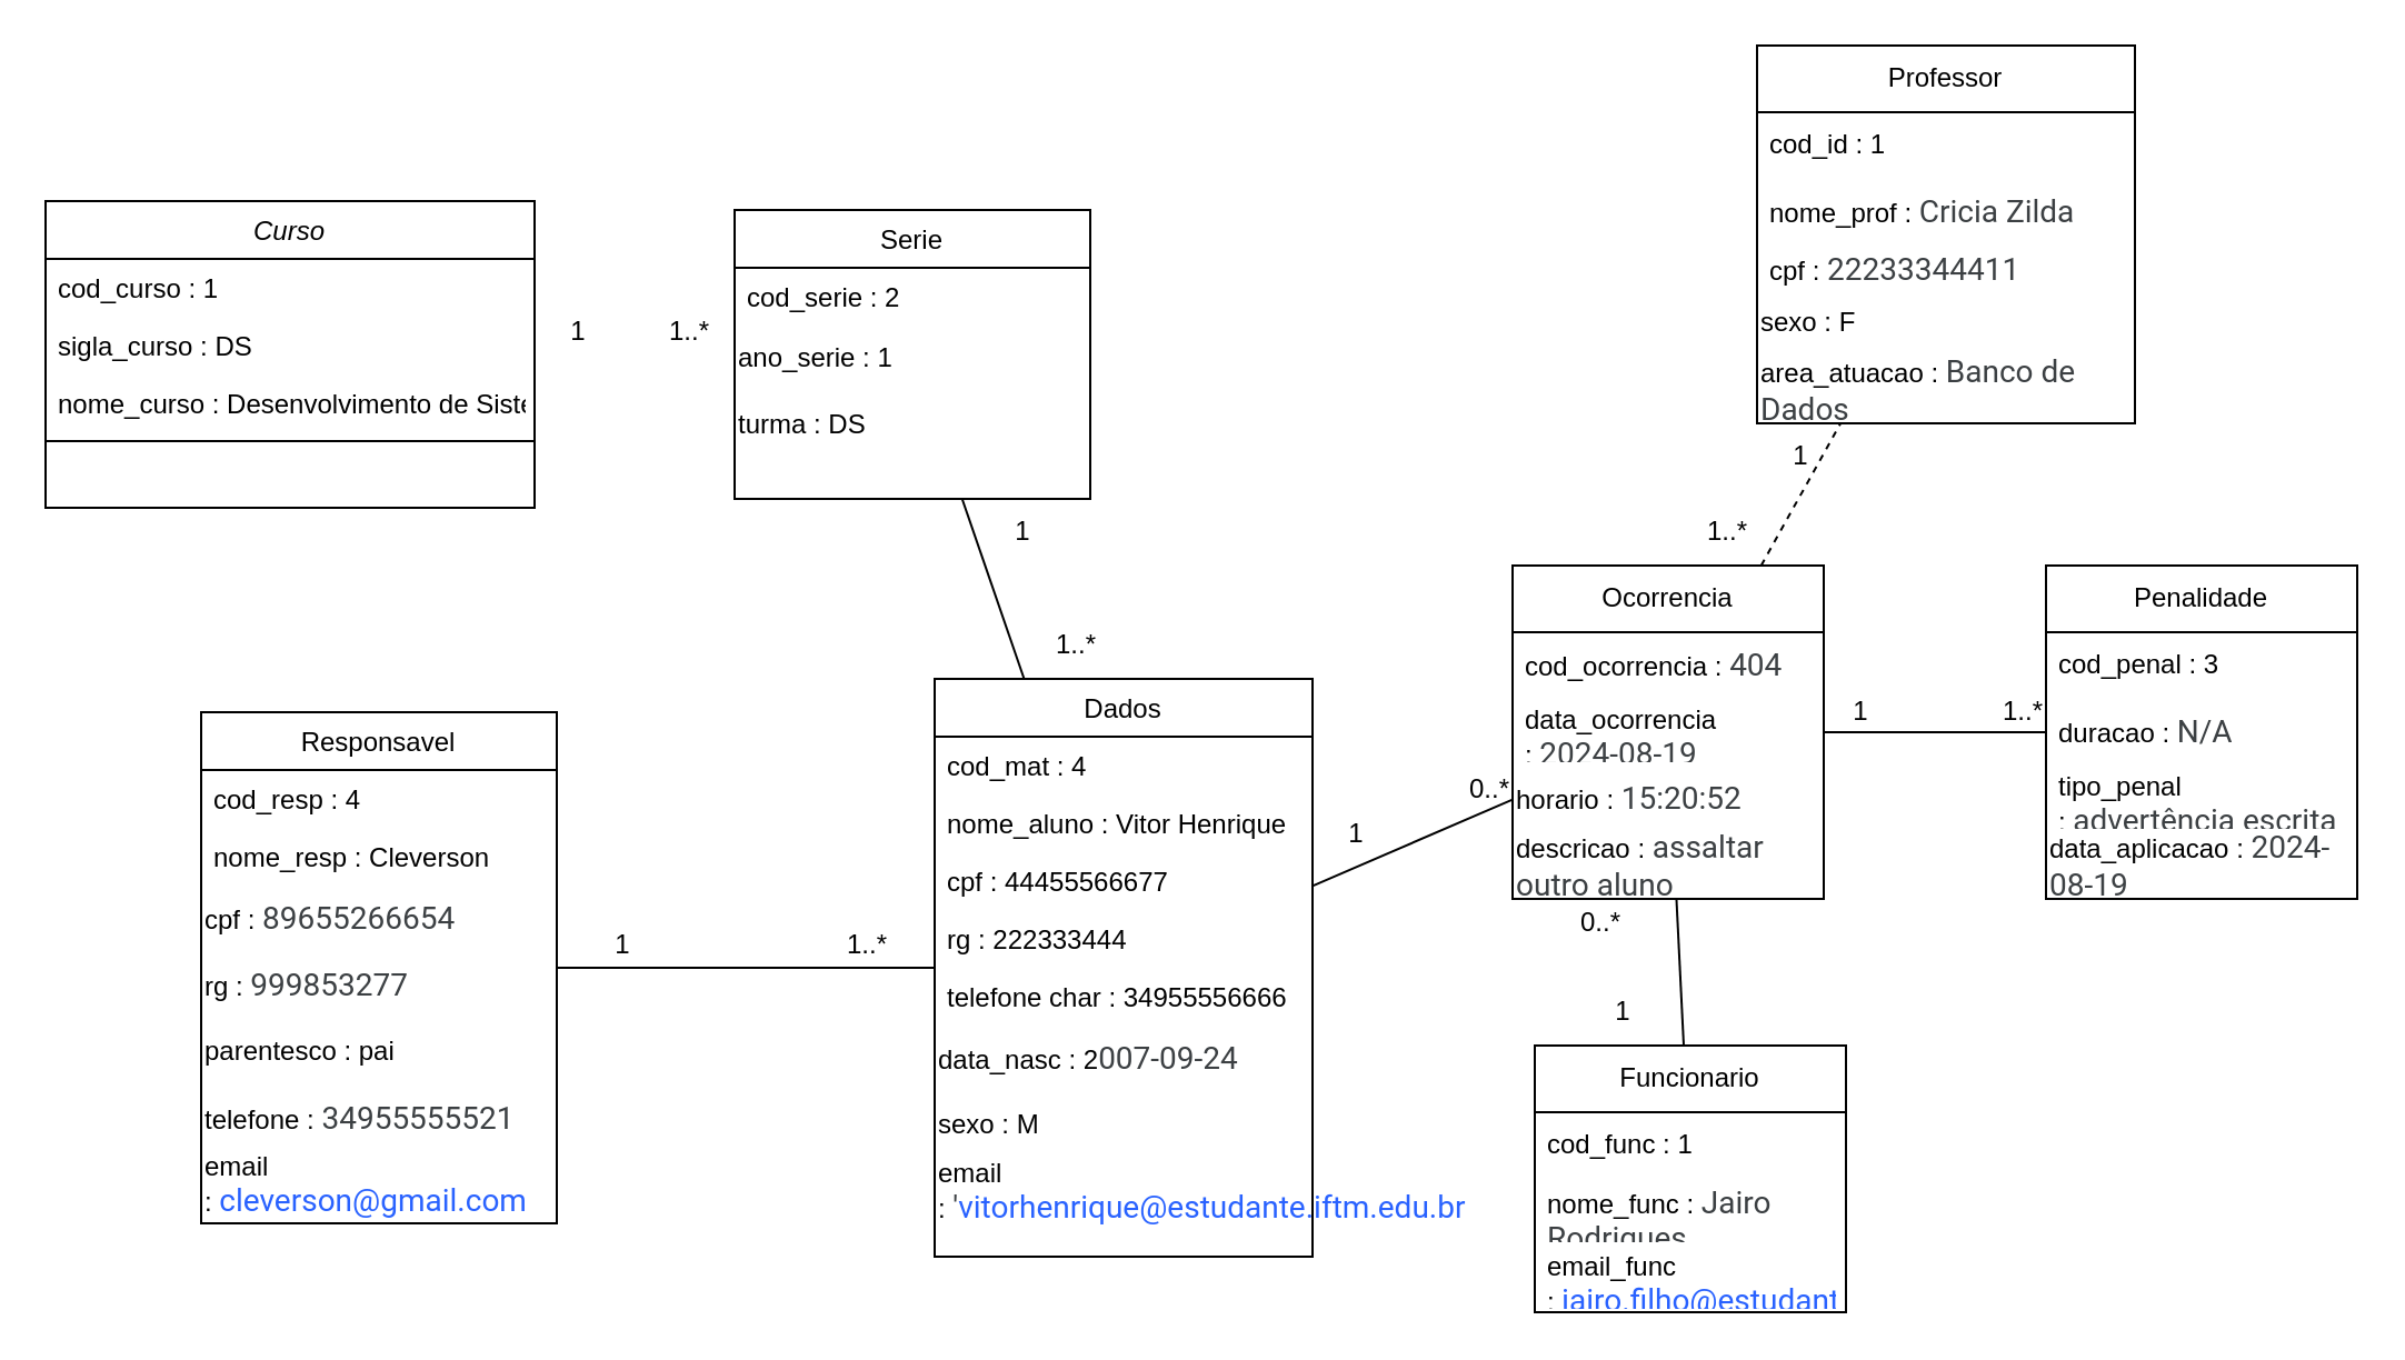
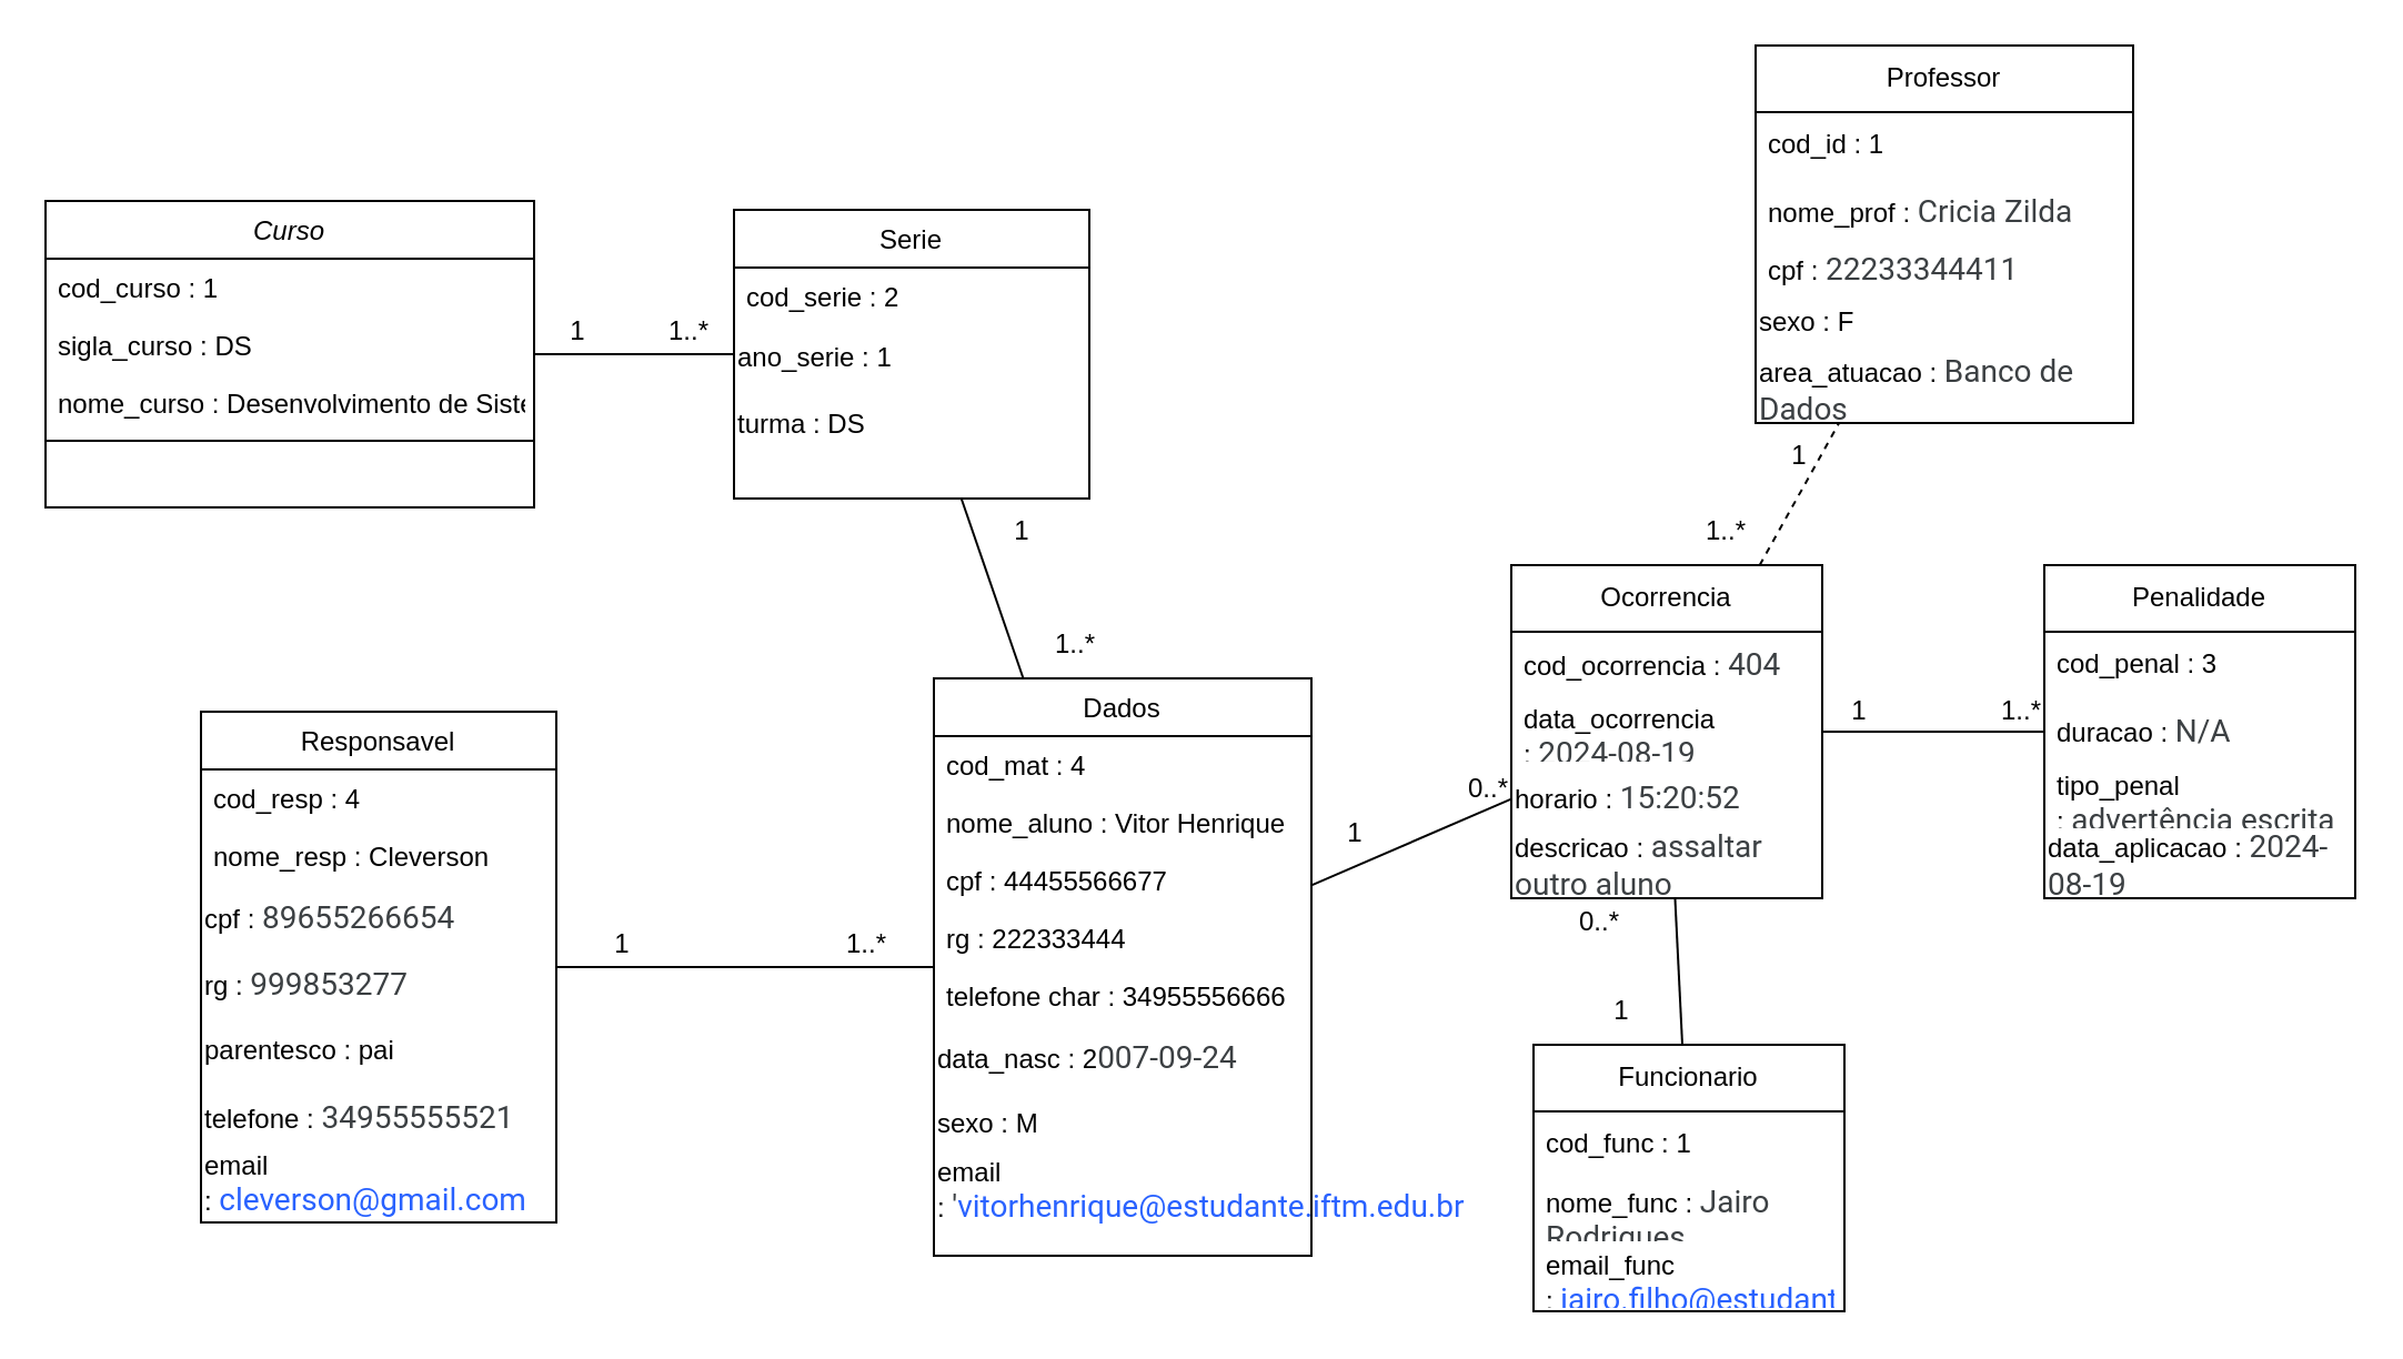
+ <mxCell id="48" value="" style="endArrow=none;html=1;rounded=0;" edge="1" parent="1" source="2" target="15"><mxGeometry width="50" height="50" relative="1" as="geometry"><mxPoint x="370" y="560" as="sourcePoint" /><mxPoint x="420" y="510" as="targetPoint" /><Array as="points" /></mxGeometry></mxCell>
